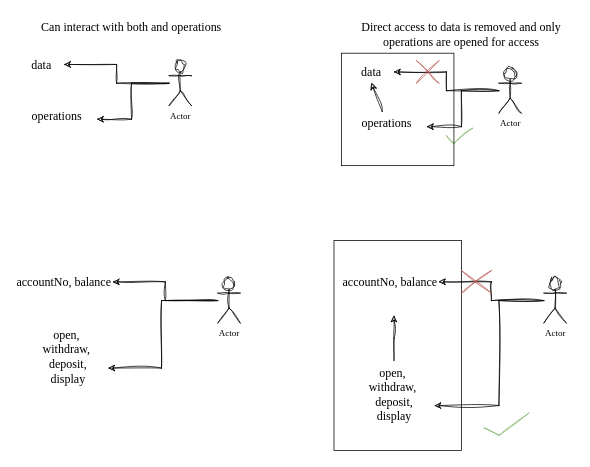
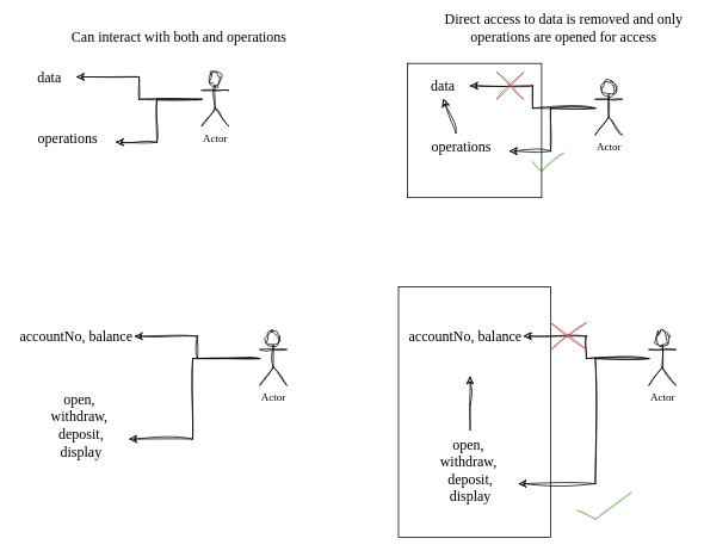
- <mxCell id="7" value="Can interact with both and operations" style="text;html=1;align=center;verticalAlign=middle;whiteSpace=wrap;rounded=0;fontFamily=Architects Daughter;fontSource=https%3A%2F%2Ffonts.googleapis.com%2Fcss%3Ffamily%3DArchitects%2BDaughter;fontSize=16;fontColor=default;" vertex="1" parent="1"><mxGeometry x="25" y="20" width="300" height="30" as="geometry" /></mxCell>
+ <mxCell id="7" value="Can interact with both and operations" style="text;html=1;align=center;verticalAlign=middle;whiteSpace=wrap;rounded=0;fontFamily=Architects Daughter;fontSource=https%3A%2F%2Ffonts.googleapis.com%2Fcss%3Ffamily%3DArchitects%2BDaughter;fontSize=16;fontColor=default;" vertex="1" parent="1"><mxGeometry x="50" y="25" width="300" height="30" as="geometry" /></mxCell>
- <mxCell id="13" value="Direct access to data is removed and only operations are opened for access" style="text;html=1;align=center;verticalAlign=middle;whiteSpace=wrap;rounded=0;fontFamily=Architects Daughter;fontSource=https%3A%2F%2Ffonts.googleapis.com%2Fcss%3Ffamily%3DArchitects%2BDaughter;fontSize=16;fontColor=default;" vertex="1" parent="1"><mxGeometry x="465" y="30" width="300" height="30" as="geometry" /></mxCell>
+ <mxCell id="13" value="Direct access to data is removed and only operations are opened for access" style="text;html=1;align=center;verticalAlign=middle;whiteSpace=wrap;rounded=0;fontFamily=Architects Daughter;fontSource=https%3A%2F%2Ffonts.googleapis.com%2Fcss%3Ffamily%3DArchitects%2BDaughter;fontSize=16;fontColor=default;" vertex="1" parent="1"><mxGeometry x="480" y="15" width="300" height="30" as="geometry" /></mxCell>
